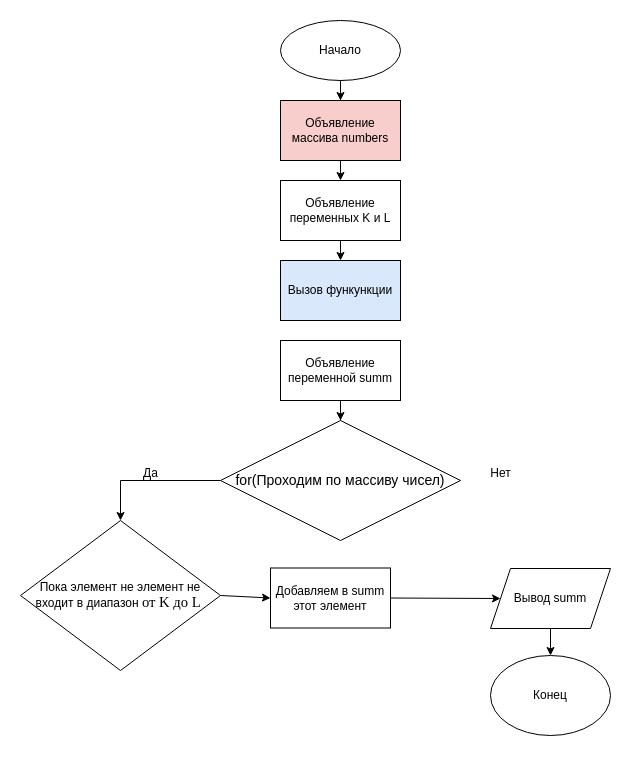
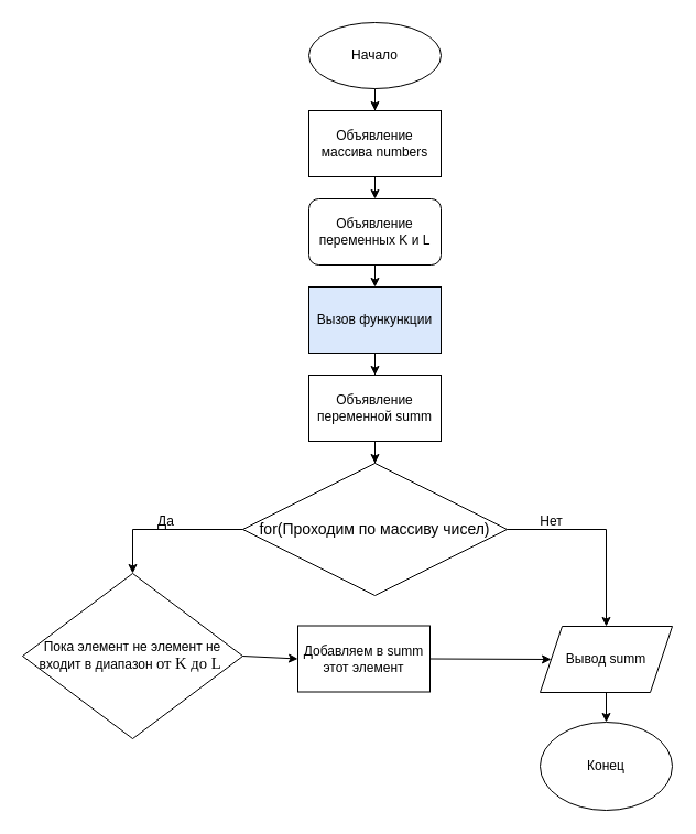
- <mxCell id="5" value="Объявление массива numbers" style="rounded=0;whiteSpace=wrap;html=1;fillColor=#f8cecc;" vertex="1" parent="1"><mxGeometry x="280" y="100" width="120" height="60" as="geometry" /></mxCell>
+ <mxCell id="5" value="Объявление массива numbers" style="rounded=0;whiteSpace=wrap;html=1;" vertex="1" parent="1"><mxGeometry x="280" y="100" width="120" height="60" as="geometry" /></mxCell>
- <mxCell id="4" value="Объявление переменных K и L" style="rounded=0;whiteSpace=wrap;html=1;" vertex="1" parent="1"><mxGeometry x="280" y="180" width="120" height="60" as="geometry" /></mxCell>
+ <mxCell id="4" value="Объявление переменных K и L" style="whiteSpace=wrap;html=1;rounded=1;" vertex="1" parent="1"><mxGeometry x="280" y="180" width="120" height="60" as="geometry" /></mxCell>
+ <mxCell id="6" value="" style="edgeStyle=orthogonalEdgeStyle;rounded=0;orthogonalLoop=1;jettySize=auto;html=1;" edge="1" parent="1" source="7" target="9"><mxGeometry relative="1" as="geometry" /></mxCell>
+ <mxCell id="17" value="" style="endArrow=classic;html=1;rounded=0;exitX=1;exitY=0.5;exitDx=0;exitDy=0;entryX=0.5;entryY=0;entryDx=0;entryDy=0;" edge="1" parent="1" source="10" target="14"><mxGeometry width="50" height="50" relative="1" as="geometry"><mxPoint x="560" y="450" as="sourcePoint" /><mxPoint x="610" y="400" as="targetPoint" /><Array as="points"><mxPoint x="550" y="480" /></Array></mxGeometry></mxCell>
